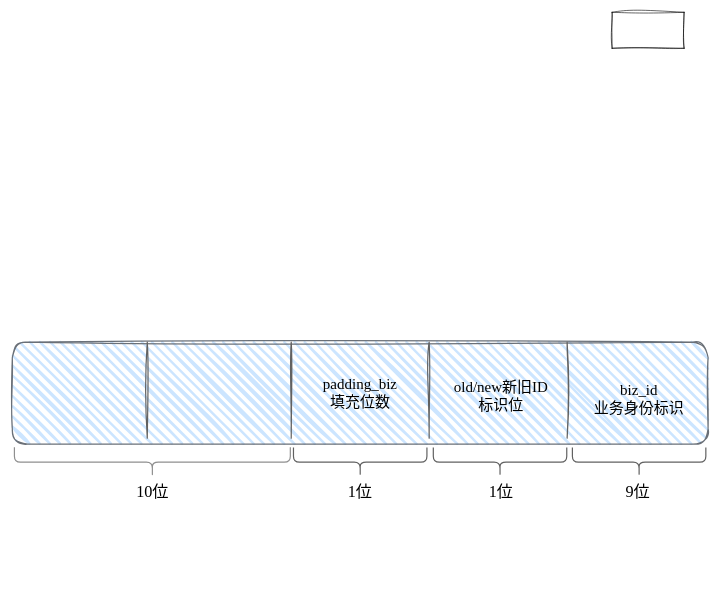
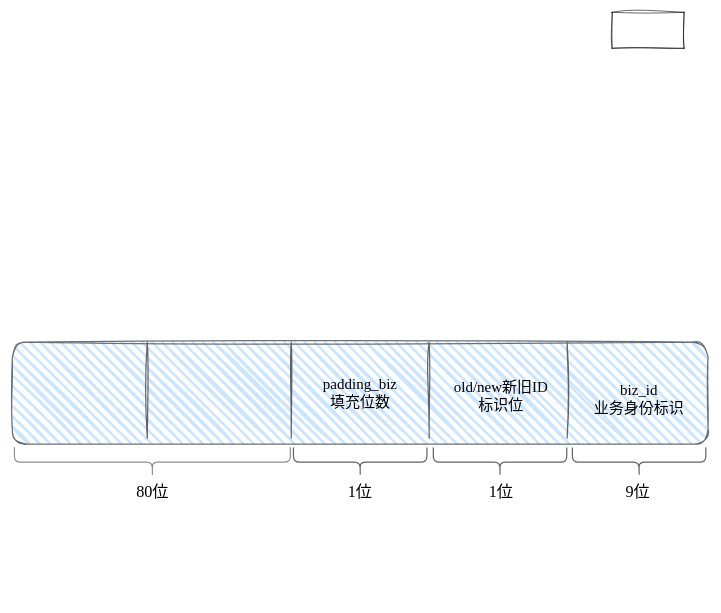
- <mxCell id="15" value="10位" style="text;html=1;strokeColor=none;fillColor=none;align=center;verticalAlign=middle;whiteSpace=wrap;rounded=0;shadow=0;glass=0;sketch=1;fillWeight=10;hachureGap=12;jiggle=2;strokeWidth=2;fontFamily=Tahoma;fontSize=27;" vertex="1" parent="1"><mxGeometry x="197.75" y="795" width="111.5" height="50" as="geometry" /></mxCell>
+ <mxCell id="15" value="80位" style="text;html=1;strokeColor=none;fillColor=none;align=center;verticalAlign=middle;whiteSpace=wrap;rounded=0;shadow=0;glass=0;sketch=1;fillWeight=10;hachureGap=12;jiggle=2;strokeWidth=2;fontFamily=Tahoma;fontSize=27;" vertex="1" parent="1"><mxGeometry x="197.75" y="795" width="111.5" height="50" as="geometry" /></mxCell>
